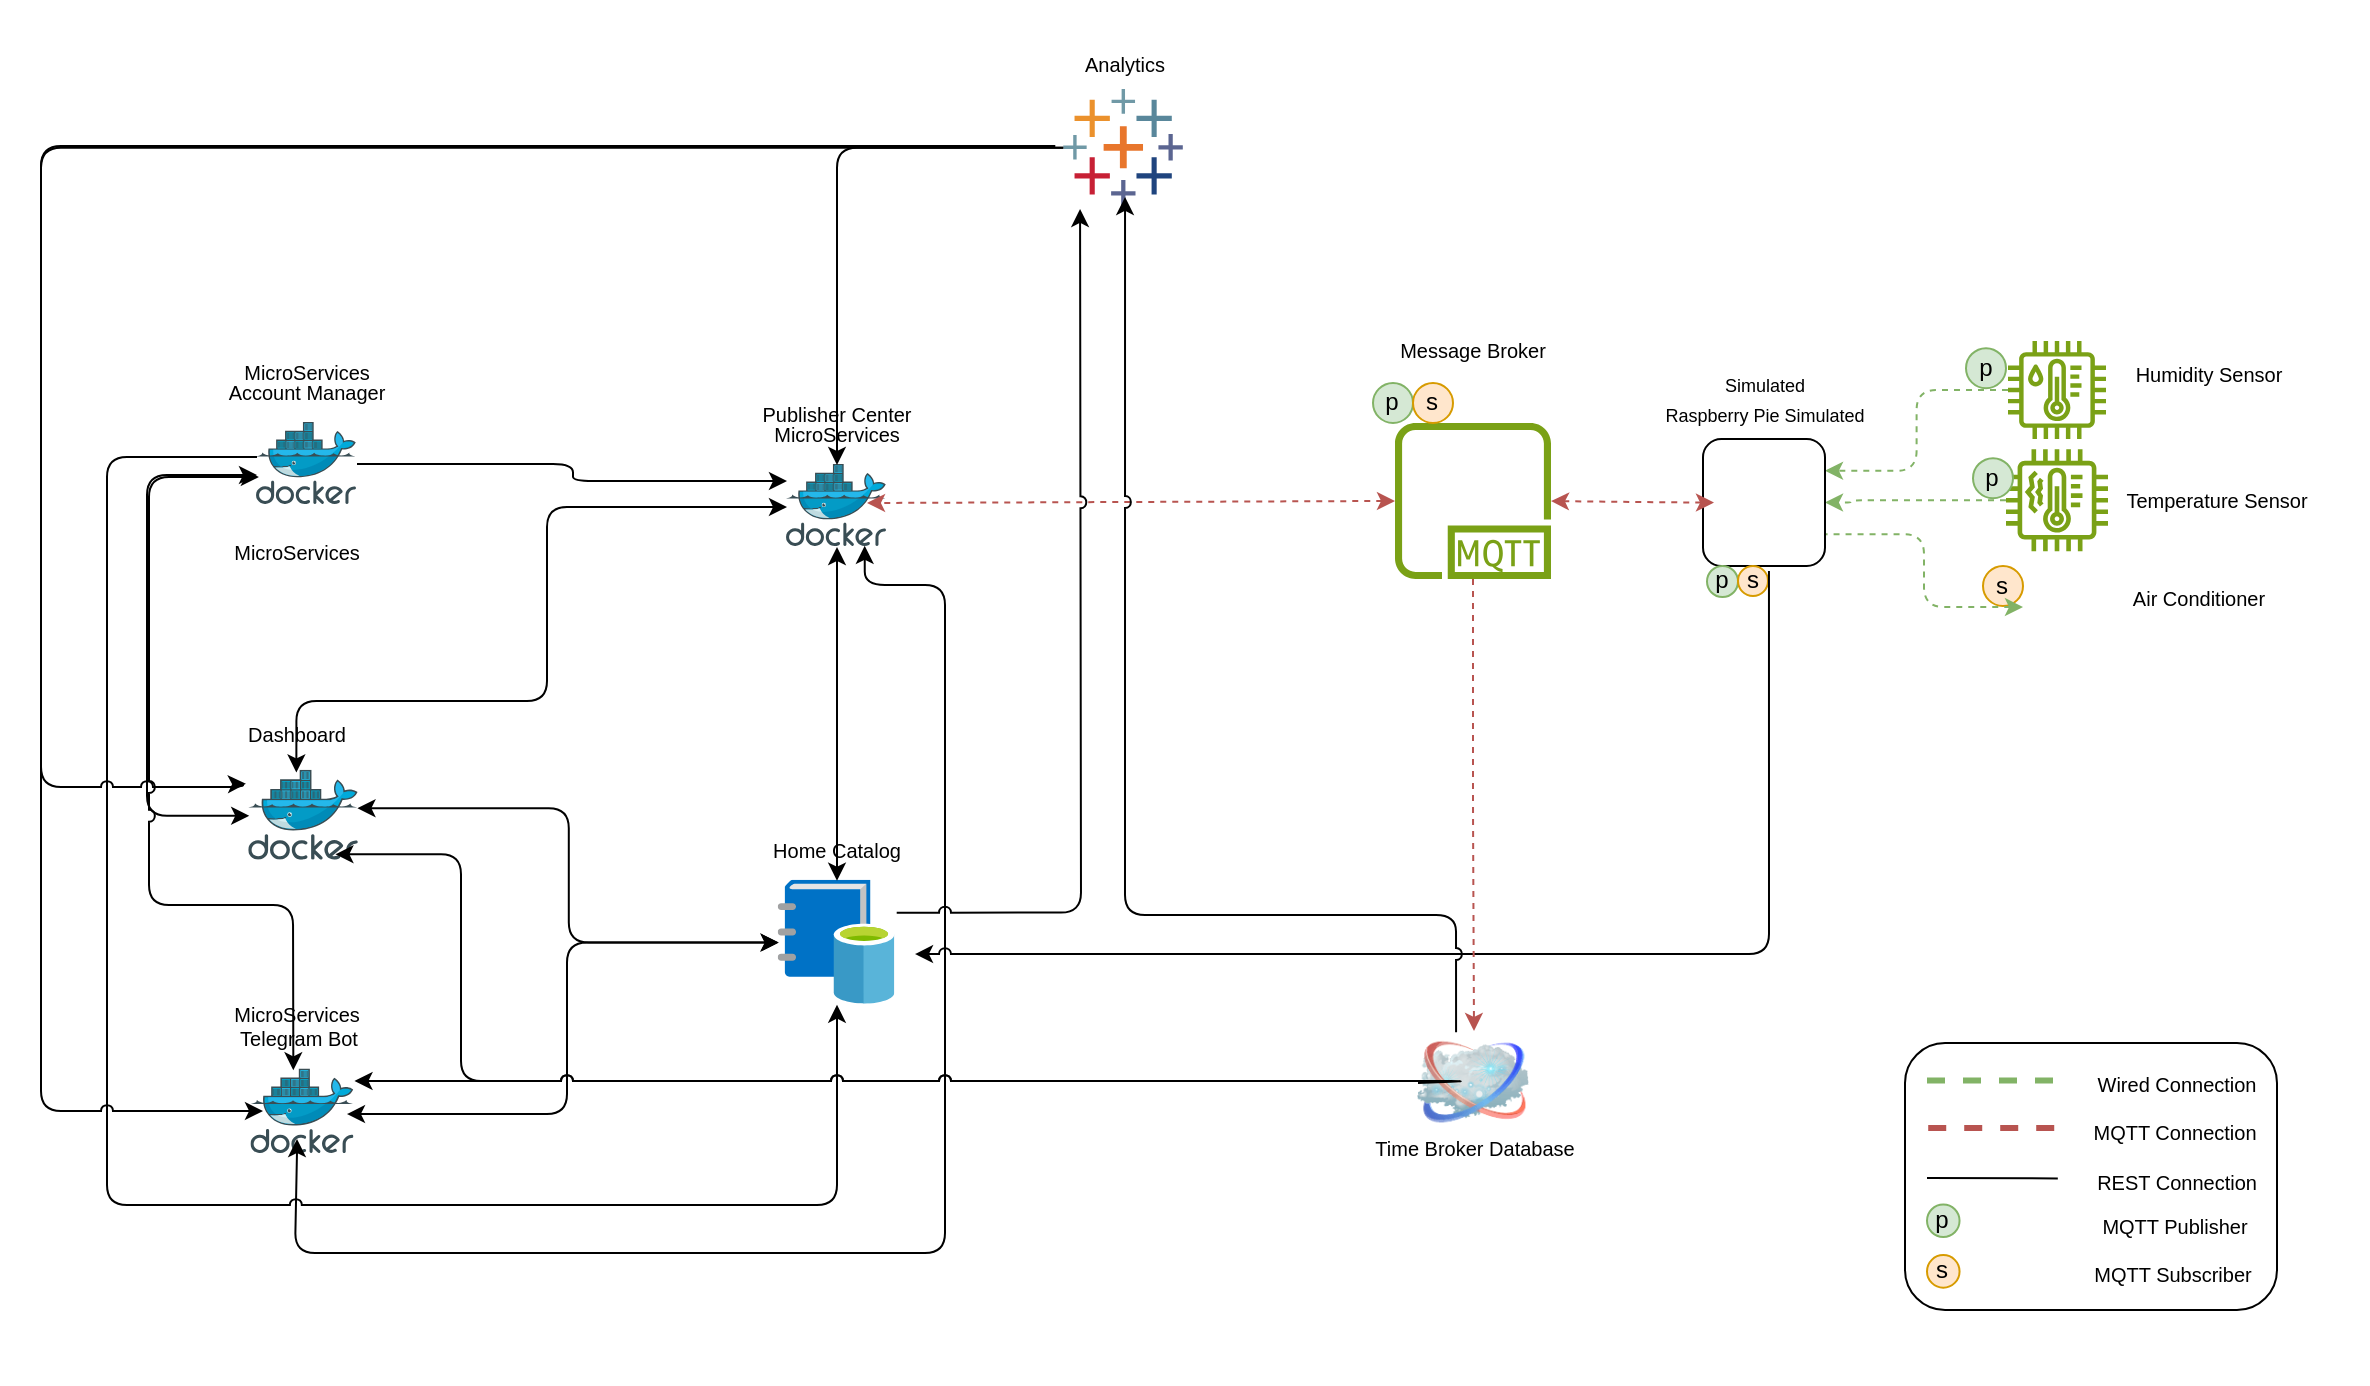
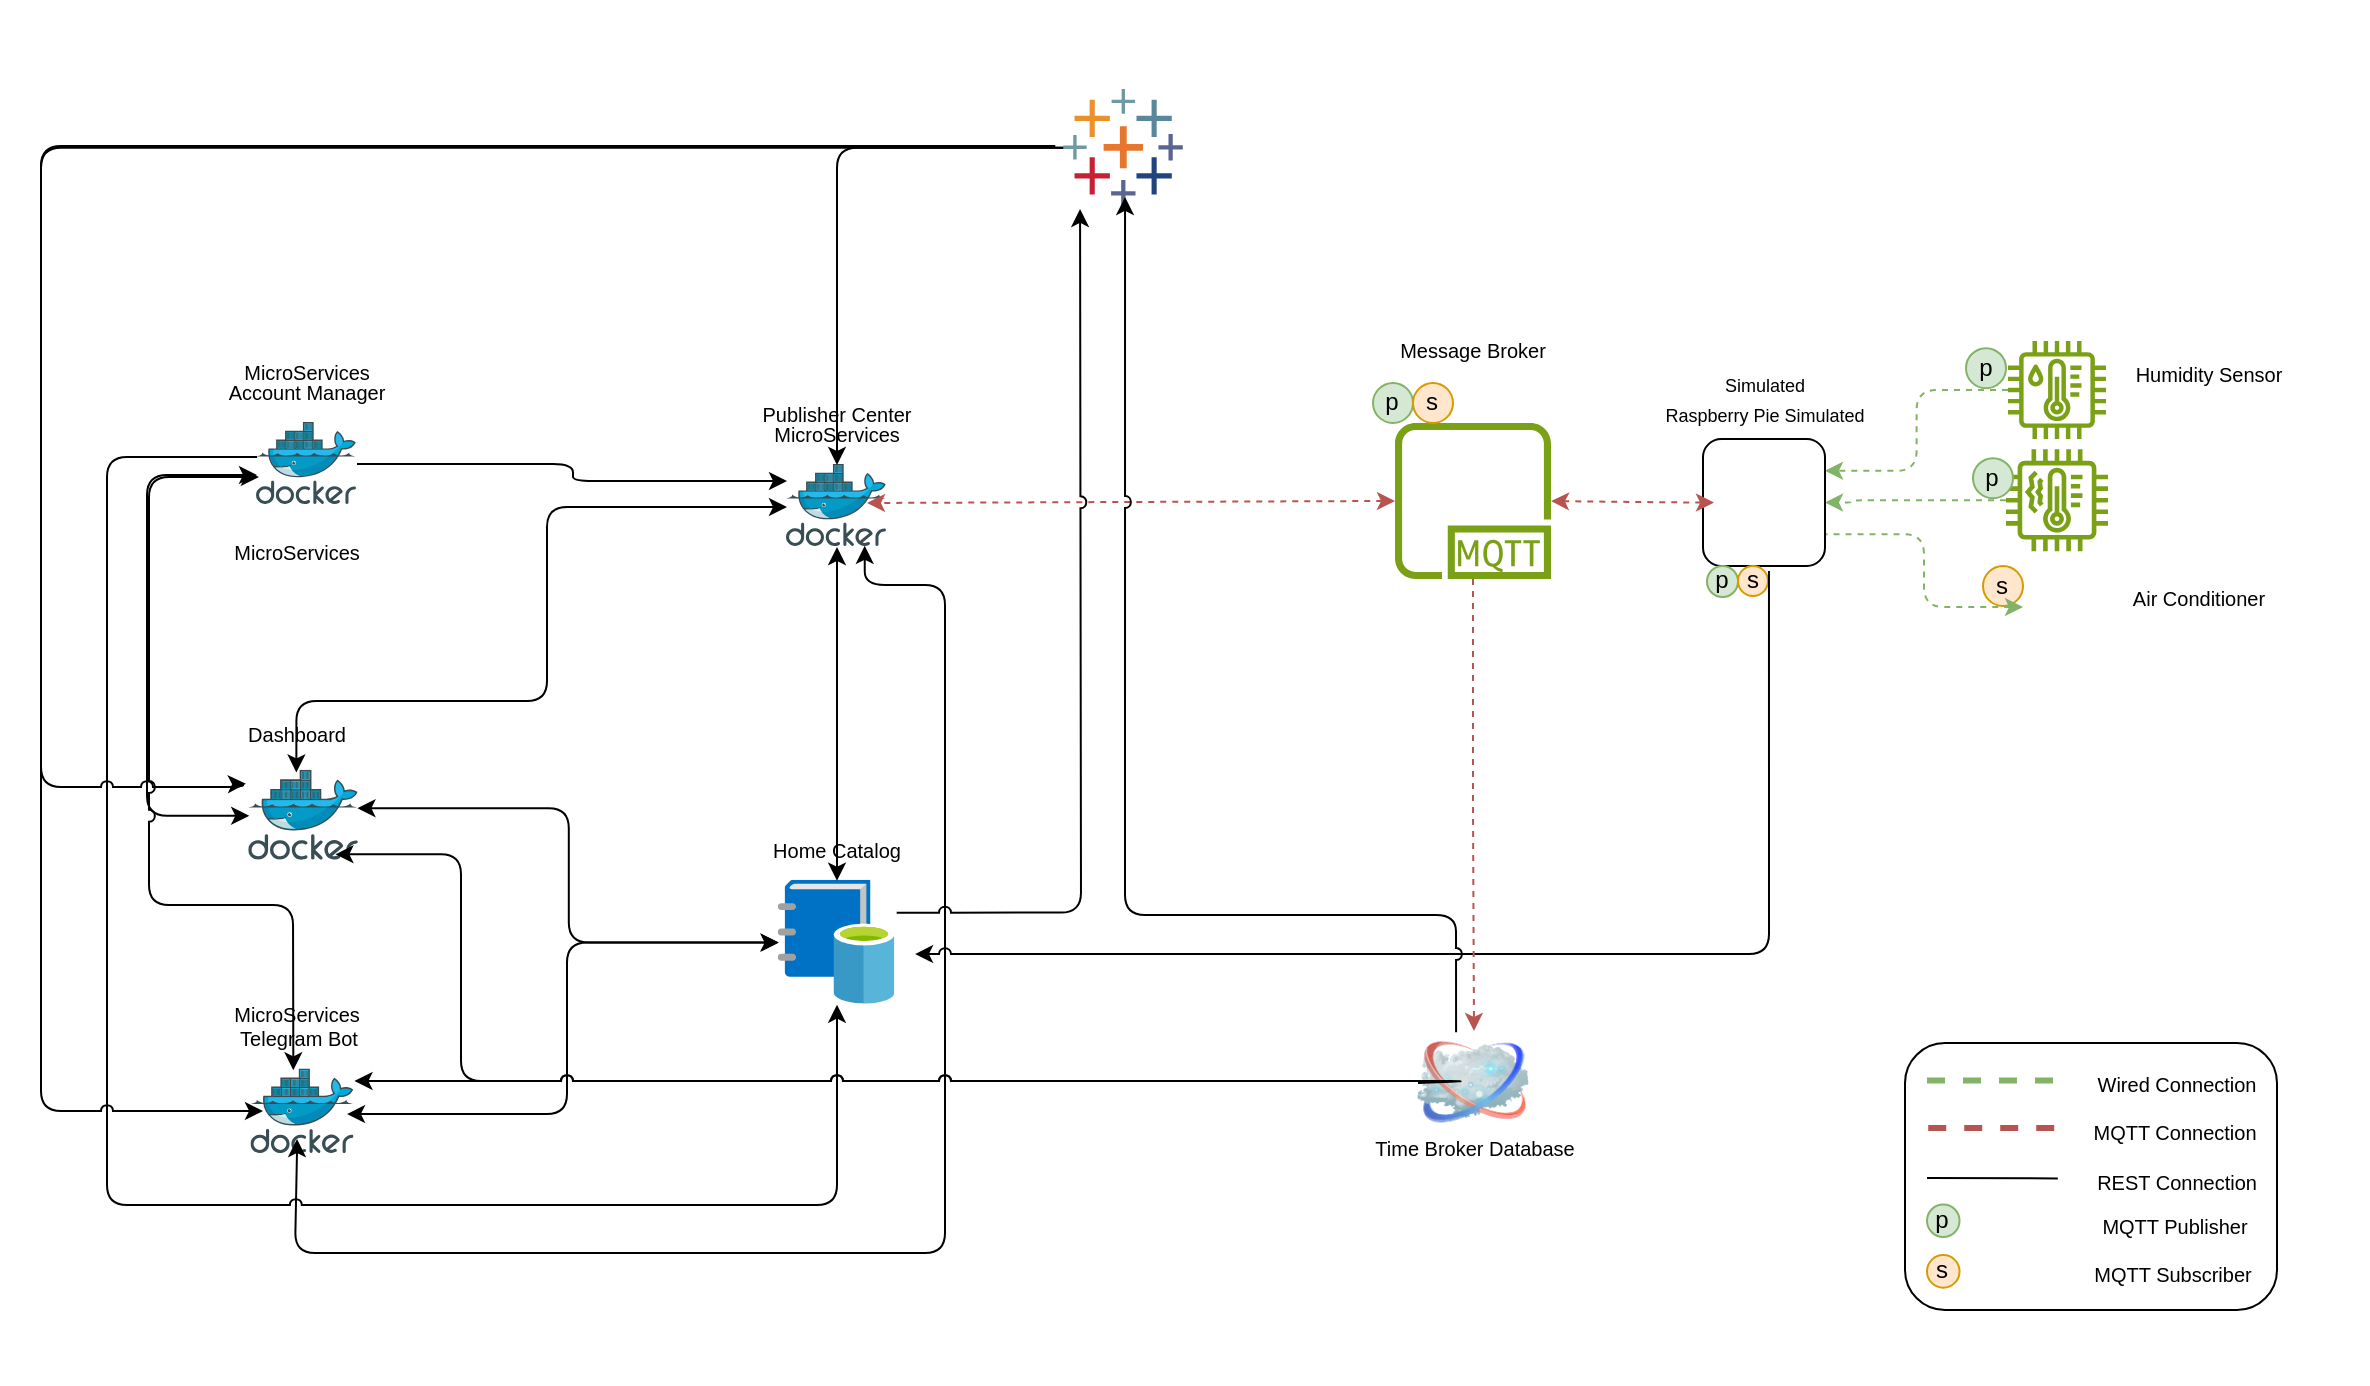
- <mxCell id="61" value="Analytics" style="text;html=1;align=center;verticalAlign=middle;resizable=0;points=[];autosize=1;strokeColor=none;fillColor=none;fontSize=10;" parent="59" vertex="1"><mxGeometry x="1.5" width="58" height="24" as="geometry" /></mxCell>
- <mxCell id="38" value="Temperature Sensor" style="text;html=1;align=center;verticalAlign=middle;resizable=0;points=[];autosize=1;strokeColor=none;fillColor=none;fontSize=10;" parent="35" vertex="1"><mxGeometry x="231.5" y="67.61" width="109" height="24" as="geometry" /></mxCell>
